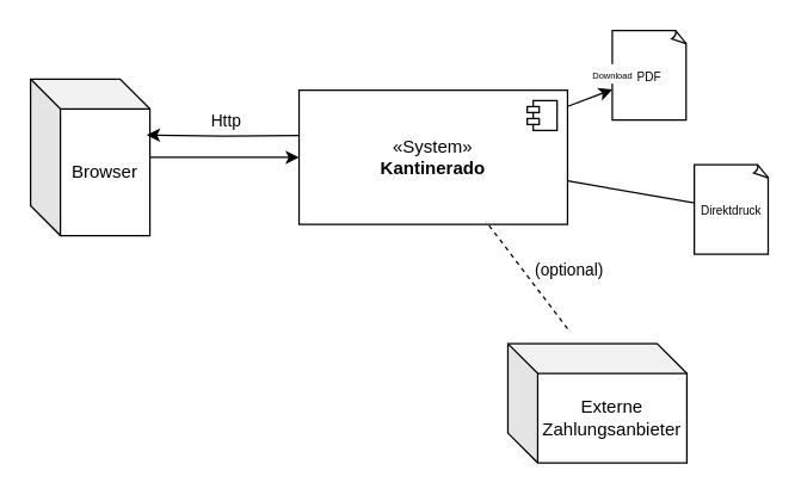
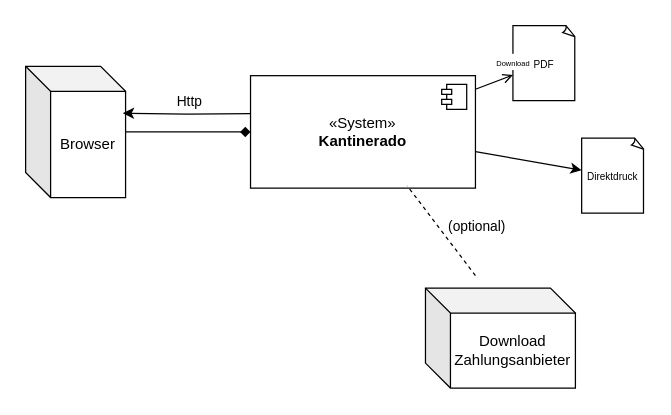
- <mxCell id="13" value="" style="endArrow=classic;html=1;rounded=0;" edge="1" parent="1" source="2" target="11"><mxGeometry width="50" height="50" relative="1" as="geometry"><mxPoint x="320" y="150" as="sourcePoint" /><mxPoint x="370" y="100" as="targetPoint" /></mxGeometry></mxCell>
+ <mxCell id="13" value="" style="endArrow=open;html=1;rounded=0;" edge="1" parent="1" source="2" target="11"><mxGeometry width="50" height="50" relative="1" as="geometry"><mxPoint x="320" y="150" as="sourcePoint" /><mxPoint x="370" y="100" as="targetPoint" /></mxGeometry></mxCell>
- <mxCell id="4" style="edgeStyle=orthogonalEdgeStyle;rounded=0;orthogonalLoop=1;jettySize=auto;html=1;entryX=0;entryY=0.5;entryDx=0;entryDy=0;" edge="1" parent="1" source="6" target="2"><mxGeometry relative="1" as="geometry" /></mxCell>
+ <mxCell id="4" style="edgeStyle=orthogonalEdgeStyle;rounded=0;orthogonalLoop=1;jettySize=auto;html=1;entryX=0;entryY=0.5;entryDx=0;entryDy=0;endArrow=diamond;" edge="1" parent="1" source="6" target="2"><mxGeometry relative="1" as="geometry" /></mxCell>
- <mxCell id="15" value="" style="endArrow=none;html=1;rounded=0;" edge="1" parent="1" source="2" target="12"><mxGeometry width="50" height="50" relative="1" as="geometry"><mxPoint x="320" y="150" as="sourcePoint" /><mxPoint x="370" y="100" as="targetPoint" /></mxGeometry></mxCell>
+ <mxCell id="15" value="" style="endArrow=classic;html=1;rounded=0;" edge="1" parent="1" source="2" target="12"><mxGeometry width="50" height="50" relative="1" as="geometry"><mxPoint x="320" y="150" as="sourcePoint" /><mxPoint x="370" y="100" as="targetPoint" /></mxGeometry></mxCell>
- <mxCell id="7" value="Externe Zahlungsanbieter" style="shape=cube;whiteSpace=wrap;html=1;boundedLbl=1;backgroundOutline=1;darkOpacity=0.05;darkOpacity2=0.1;" vertex="1" parent="1"><mxGeometry x="340" y="230" width="120" height="80" as="geometry" /></mxCell>
+ <mxCell id="7" value="Download Zahlungsanbieter" style="shape=cube;whiteSpace=wrap;html=1;boundedLbl=1;backgroundOutline=1;darkOpacity=0.05;darkOpacity2=0.1;" vertex="1" parent="1"><mxGeometry x="340" y="230" width="120" height="80" as="geometry" /></mxCell>
